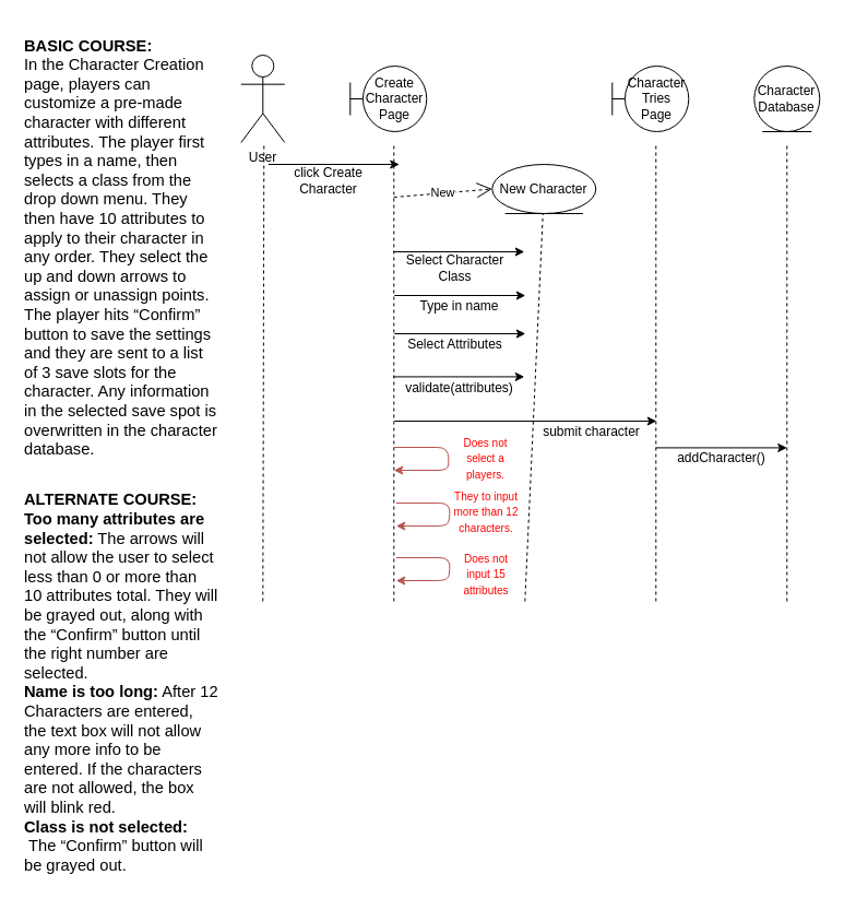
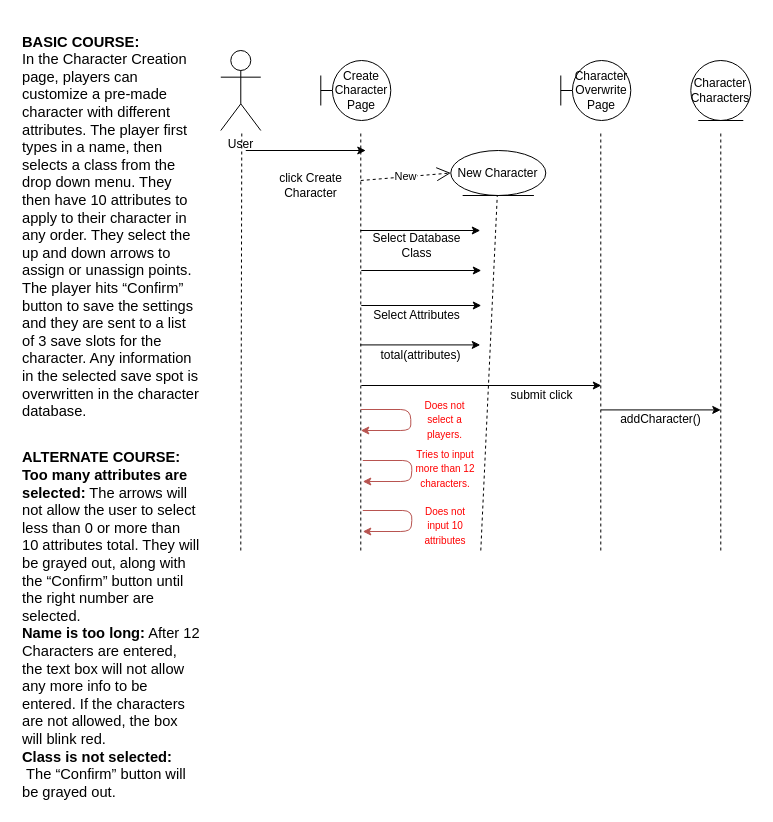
- <mxCell id="19" value="Character Tries Page" style="shape=umlBoundary;whiteSpace=wrap;html=1;" vertex="1" parent="1"><mxGeometry x="560.29" y="60" width="70" height="60" as="geometry" /></mxCell>
+ <mxCell id="19" value="Character Overwrite Page" style="shape=umlBoundary;whiteSpace=wrap;html=1;" vertex="1" parent="1"><mxGeometry x="560.29" y="60" width="70" height="60" as="geometry" /></mxCell>
- <mxCell id="6" value="Character Database" style="ellipse;shape=umlEntity;whiteSpace=wrap;html=1;fillColor=#FFFFFF;" parent="1" vertex="1"><mxGeometry x="690.29" y="60" width="60" height="60" as="geometry" /></mxCell>
+ <mxCell id="6" value="Character Characters" style="ellipse;shape=umlEntity;whiteSpace=wrap;html=1;fillColor=#FFFFFF;" parent="1" vertex="1"><mxGeometry x="690.29" y="60" width="60" height="60" as="geometry" /></mxCell>
- <mxCell id="15" value="click Create&lt;br&gt;Character" style="text;html=1;align=center;verticalAlign=middle;resizable=0;points=[];autosize=1;" vertex="1" parent="1"><mxGeometry x="260.29" y="150" width="80" height="30" as="geometry" /></mxCell>
+ <mxCell id="15" value="click Create&lt;br&gt;Character" style="text;html=1;align=center;verticalAlign=middle;resizable=0;points=[];autosize=1;" vertex="1" parent="1"><mxGeometry x="270.29" y="170" width="80" height="30" as="geometry" /></mxCell>
- <mxCell id="26" value="Select Character&lt;br&gt;Class" style="text;html=1;align=center;verticalAlign=middle;resizable=0;points=[];autosize=1;" vertex="1" parent="1"><mxGeometry x="365.79" y="230" width="100" height="30" as="geometry" /></mxCell>
+ <mxCell id="26" value="Select Database&lt;br&gt;Class" style="text;html=1;align=center;verticalAlign=middle;resizable=0;points=[];autosize=1;" vertex="1" parent="1"><mxGeometry x="365.79" y="230" width="100" height="30" as="geometry" /></mxCell>
- <mxCell id="16" value="Type in name" style="text;html=1;align=center;verticalAlign=middle;resizable=0;points=[];autosize=1;" vertex="1" parent="1"><mxGeometry x="374.79" y="270" width="90" height="20" as="geometry" /></mxCell>
- <mxCell id="22" value="validate(attributes)" style="text;html=1;align=center;verticalAlign=middle;resizable=0;points=[];autosize=1;" vertex="1" parent="1"><mxGeometry x="364.79" y="345" width="110" height="20" as="geometry" /></mxCell>
+ <mxCell id="22" value="total(attributes)" style="text;html=1;align=center;verticalAlign=middle;resizable=0;points=[];autosize=1;" vertex="1" parent="1"><mxGeometry x="364.79" y="345" width="110" height="20" as="geometry" /></mxCell>
- <mxCell id="24" value="submit character" style="text;html=1;align=center;verticalAlign=middle;resizable=0;points=[];autosize=1;" vertex="1" parent="1"><mxGeometry x="490.79" y="385" width="100" height="20" as="geometry" /></mxCell>
+ <mxCell id="24" value="submit click" style="text;html=1;align=center;verticalAlign=middle;resizable=0;points=[];autosize=1;" vertex="1" parent="1"><mxGeometry x="490.79" y="385" width="100" height="20" as="geometry" /></mxCell>
- <mxCell id="4" value="&lt;font style=&quot;font-size: 10px&quot; color=&quot;#ff0000&quot;&gt;They to input more than 12 characters.&lt;/font&gt;" style="text;html=1;strokeColor=none;fillColor=none;align=center;verticalAlign=middle;whiteSpace=wrap;rounded=0;" parent="1" vertex="1"><mxGeometry x="414.29" y="443" width="62" height="50" as="geometry" /></mxCell>
+ <mxCell id="4" value="&lt;font style=&quot;font-size: 10px&quot; color=&quot;#ff0000&quot;&gt;Tries to input more than 12 characters.&lt;/font&gt;" style="text;html=1;strokeColor=none;fillColor=none;align=center;verticalAlign=middle;whiteSpace=wrap;rounded=0;" parent="1" vertex="1"><mxGeometry x="414.29" y="443" width="62" height="50" as="geometry" /></mxCell>
- <mxCell id="33" value="&lt;font color=&quot;#ff0000&quot;&gt;&lt;span style=&quot;font-size: 10px&quot;&gt;Does not input 15 attributes&lt;/span&gt;&lt;/font&gt;" style="text;html=1;strokeColor=none;fillColor=none;align=center;verticalAlign=middle;whiteSpace=wrap;rounded=0;" vertex="1" parent="1"><mxGeometry x="416.79" y="500" width="55.5" height="50" as="geometry" /></mxCell>
+ <mxCell id="33" value="&lt;font color=&quot;#ff0000&quot;&gt;&lt;span style=&quot;font-size: 10px&quot;&gt;Does not input 10 attributes&lt;/span&gt;&lt;/font&gt;" style="text;html=1;strokeColor=none;fillColor=none;align=center;verticalAlign=middle;whiteSpace=wrap;rounded=0;" vertex="1" parent="1"><mxGeometry x="416.79" y="500" width="55.5" height="50" as="geometry" /></mxCell>
